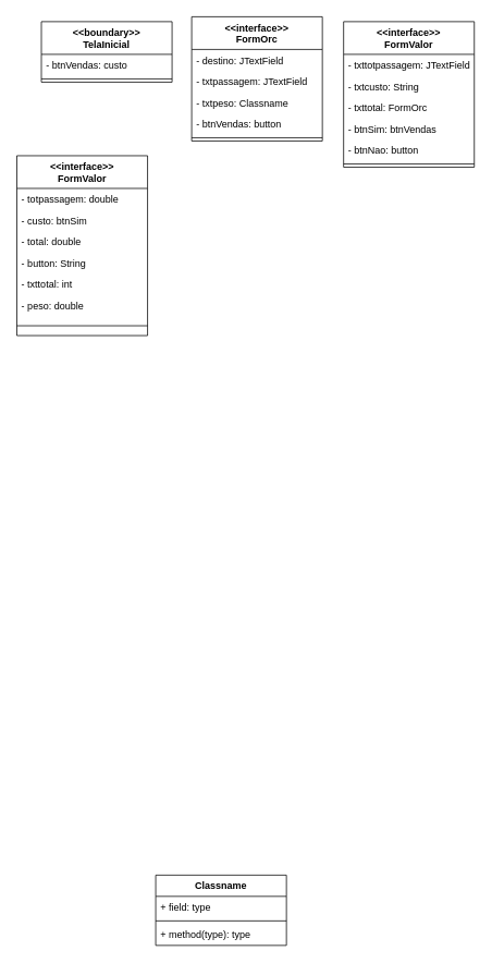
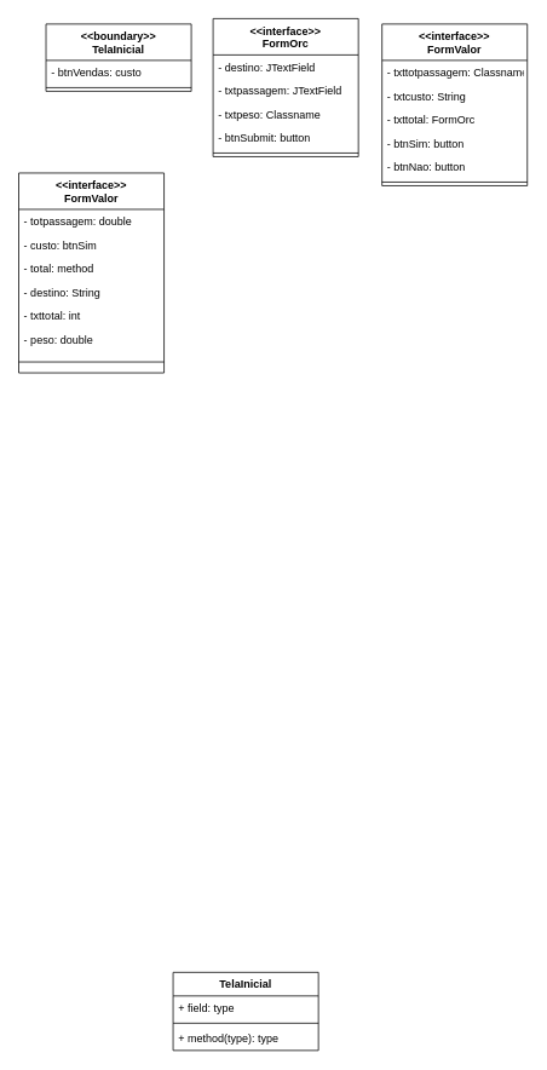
- <mxCell id="16" value="- txttotpassagem: JTextField" style="text;strokeColor=none;fillColor=none;align=left;verticalAlign=top;spacingLeft=4;spacingRight=4;overflow=hidden;rotatable=0;points=[[0,0.5],[1,0.5]];portConstraint=eastwest;" vertex="1" parent="15"><mxGeometry y="40" width="160" height="26" as="geometry" /></mxCell>
+ <mxCell id="16" value="- txttotpassagem: Classname" style="text;strokeColor=none;fillColor=none;align=left;verticalAlign=top;spacingLeft=4;spacingRight=4;overflow=hidden;rotatable=0;points=[[0,0.5],[1,0.5]];portConstraint=eastwest;" vertex="1" parent="15"><mxGeometry y="40" width="160" height="26" as="geometry" /></mxCell>
- <mxCell id="13" value="- btnVendas: button" style="text;strokeColor=none;fillColor=none;align=left;verticalAlign=top;spacingLeft=4;spacingRight=4;overflow=hidden;rotatable=0;points=[[0,0.5],[1,0.5]];portConstraint=eastwest;" vertex="1" parent="9"><mxGeometry y="118" width="160" height="26" as="geometry" /></mxCell>
+ <mxCell id="13" value="- btnSubmit: button" style="text;strokeColor=none;fillColor=none;align=left;verticalAlign=top;spacingLeft=4;spacingRight=4;overflow=hidden;rotatable=0;points=[[0,0.5],[1,0.5]];portConstraint=eastwest;" vertex="1" parent="9"><mxGeometry y="118" width="160" height="26" as="geometry" /></mxCell>
- <mxCell id="19" value="- btnSim: btnVendas" style="text;strokeColor=none;fillColor=none;align=left;verticalAlign=top;spacingLeft=4;spacingRight=4;overflow=hidden;rotatable=0;points=[[0,0.5],[1,0.5]];portConstraint=eastwest;" vertex="1" parent="15"><mxGeometry y="118" width="160" height="26" as="geometry" /></mxCell>
+ <mxCell id="19" value="- btnSim: button" style="text;strokeColor=none;fillColor=none;align=left;verticalAlign=top;spacingLeft=4;spacingRight=4;overflow=hidden;rotatable=0;points=[[0,0.5],[1,0.5]];portConstraint=eastwest;" vertex="1" parent="15"><mxGeometry y="118" width="160" height="26" as="geometry" /></mxCell>
- <mxCell id="25" value="- total: double" style="text;strokeColor=none;fillColor=none;align=left;verticalAlign=top;spacingLeft=4;spacingRight=4;overflow=hidden;rotatable=0;points=[[0,0.5],[1,0.5]];portConstraint=eastwest;" vertex="1" parent="22"><mxGeometry y="92" width="160" height="26" as="geometry" /></mxCell>
+ <mxCell id="25" value="- total: method" style="text;strokeColor=none;fillColor=none;align=left;verticalAlign=top;spacingLeft=4;spacingRight=4;overflow=hidden;rotatable=0;points=[[0,0.5],[1,0.5]];portConstraint=eastwest;" vertex="1" parent="22"><mxGeometry y="92" width="160" height="26" as="geometry" /></mxCell>
- <mxCell id="26" value="- button: String" style="text;strokeColor=none;fillColor=none;align=left;verticalAlign=top;spacingLeft=4;spacingRight=4;overflow=hidden;rotatable=0;points=[[0,0.5],[1,0.5]];portConstraint=eastwest;" vertex="1" parent="22"><mxGeometry y="118" width="160" height="26" as="geometry" /></mxCell>
+ <mxCell id="26" value="- destino: String" style="text;strokeColor=none;fillColor=none;align=left;verticalAlign=top;spacingLeft=4;spacingRight=4;overflow=hidden;rotatable=0;points=[[0,0.5],[1,0.5]];portConstraint=eastwest;" vertex="1" parent="22"><mxGeometry y="118" width="160" height="26" as="geometry" /></mxCell>
- <mxCell id="5" value="Classname" style="swimlane;fontStyle=1;align=center;verticalAlign=top;childLayout=stackLayout;horizontal=1;startSize=26;horizontalStack=0;resizeParent=1;resizeParentMax=0;resizeLast=0;collapsible=1;marginBottom=0;" vertex="1" parent="1"><mxGeometry x="190" y="1070" width="160" height="86" as="geometry" /></mxCell>
+ <mxCell id="5" value="TelaInicial" style="swimlane;fontStyle=1;align=center;verticalAlign=top;childLayout=stackLayout;horizontal=1;startSize=26;horizontalStack=0;resizeParent=1;resizeParentMax=0;resizeLast=0;collapsible=1;marginBottom=0;" vertex="1" parent="1"><mxGeometry x="190" y="1070" width="160" height="86" as="geometry" /></mxCell>
